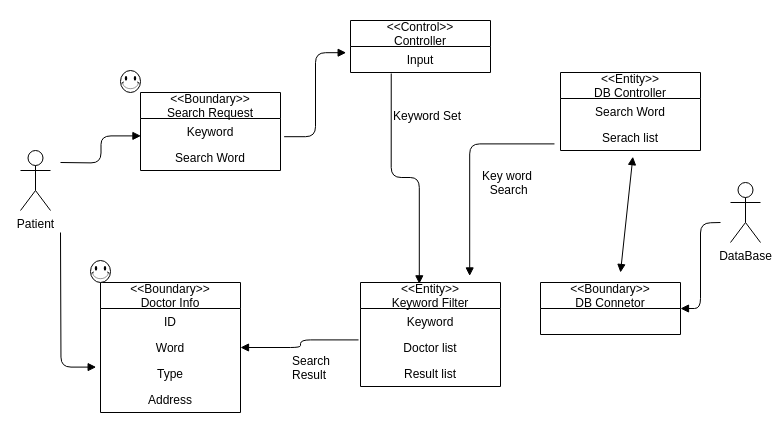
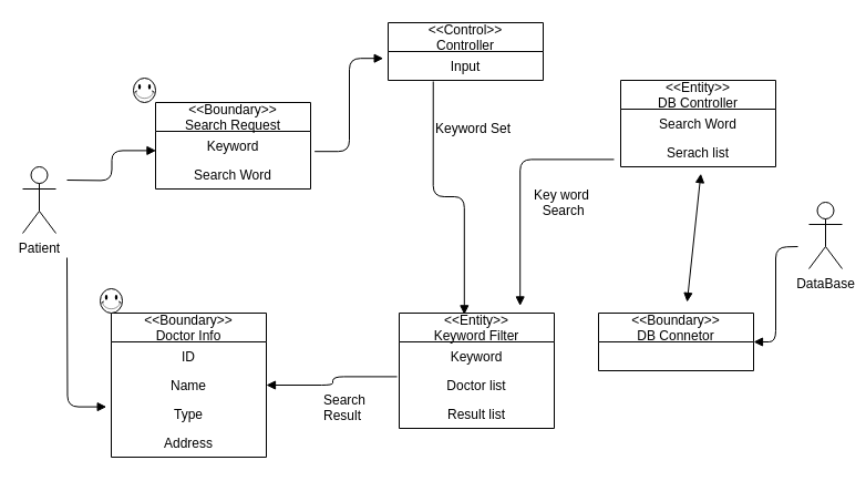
- <mxCell id="9" value="Word" style="text;strokeColor=none;fillColor=none;align=center;verticalAlign=top;spacingLeft=4;spacingRight=4;overflow=hidden;rotatable=0;points=[[0,0.5],[1,0.5]];portConstraint=eastwest;" vertex="1" parent="7"><mxGeometry y="52" width="140" height="26" as="geometry" /></mxCell>
+ <mxCell id="9" value="Name" style="text;strokeColor=none;fillColor=none;align=center;verticalAlign=top;spacingLeft=4;spacingRight=4;overflow=hidden;rotatable=0;points=[[0,0.5],[1,0.5]];portConstraint=eastwest;" vertex="1" parent="7"><mxGeometry y="52" width="140" height="26" as="geometry" /></mxCell>
